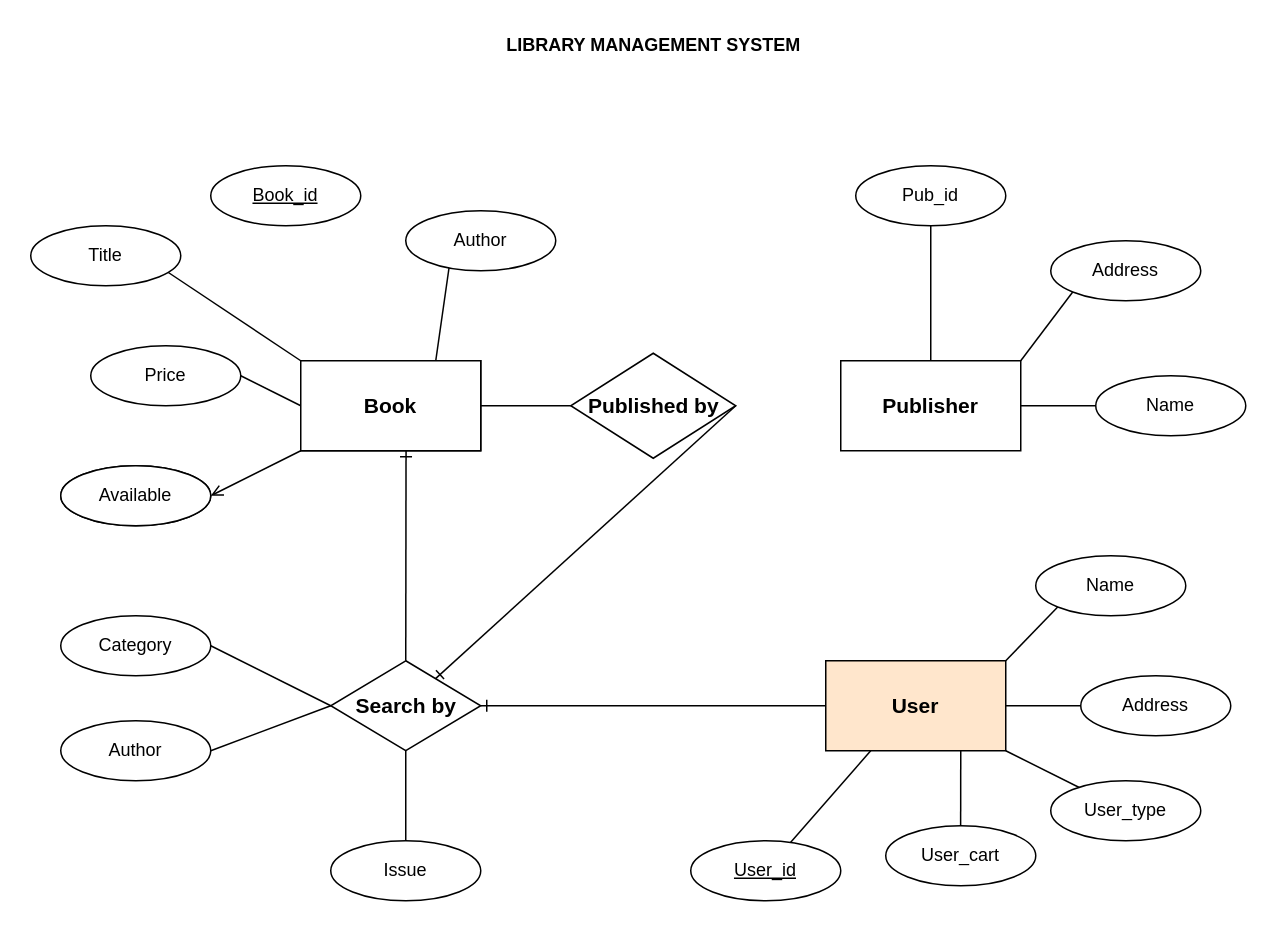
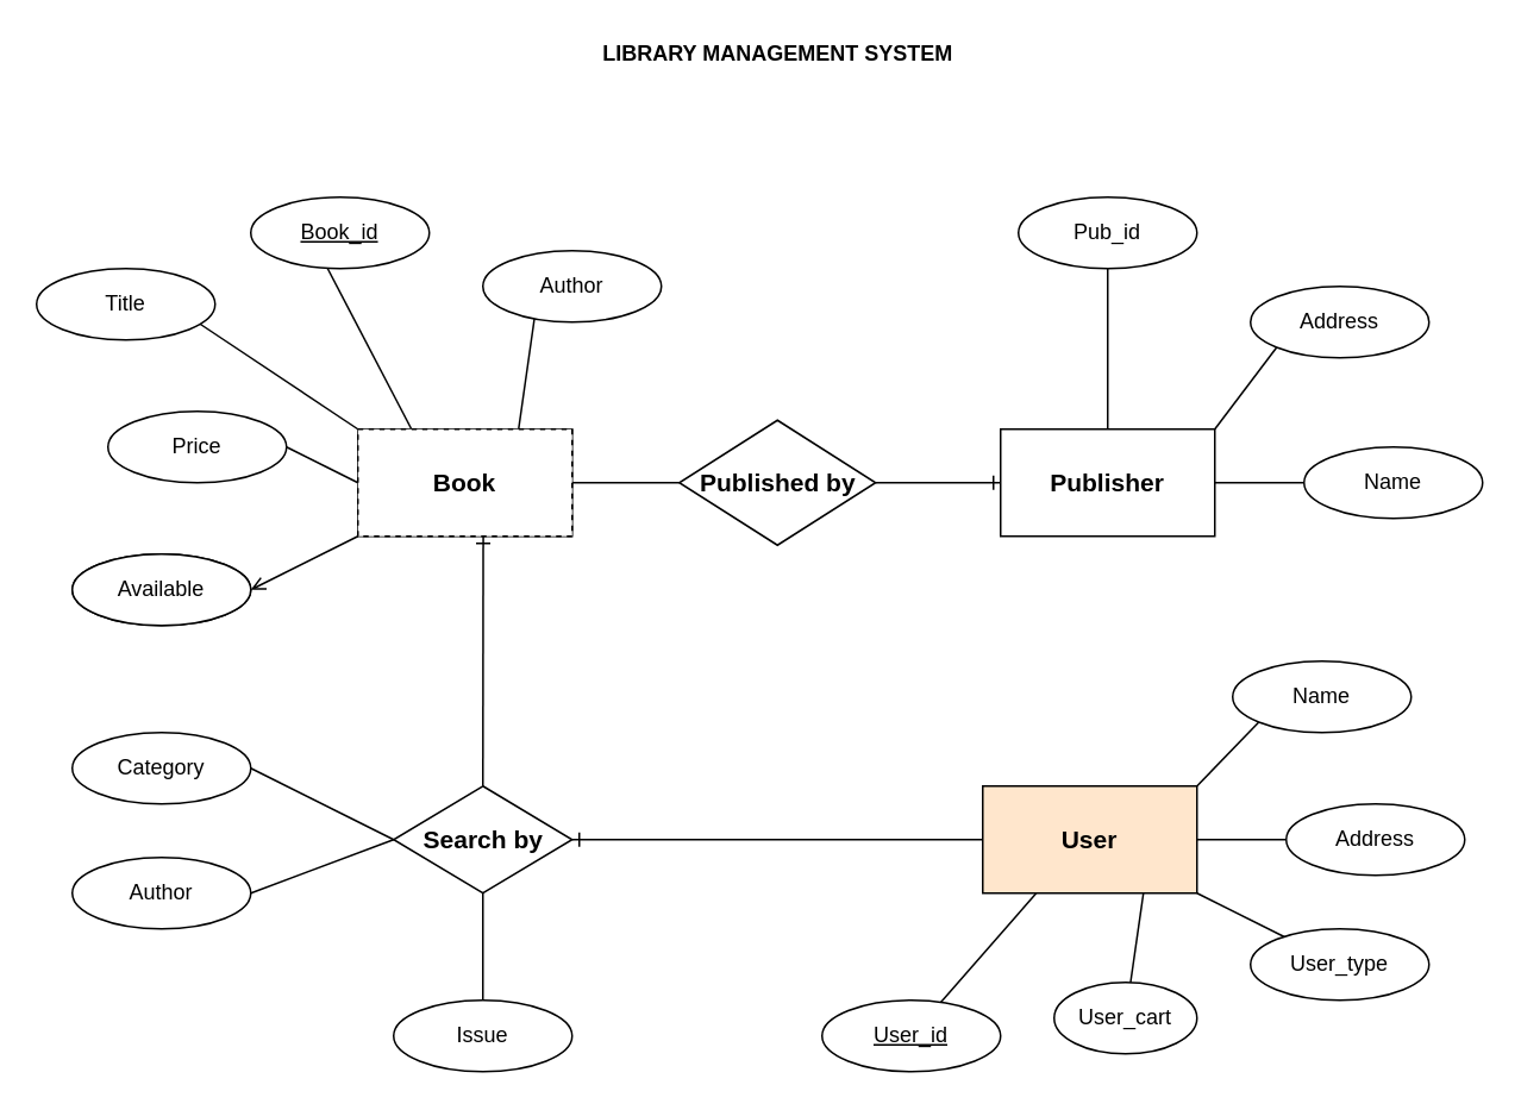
+ <mxCell id="6" style="edgeStyle=none;rounded=0;orthogonalLoop=1;jettySize=auto;html=1;exitX=0.25;exitY=0;exitDx=0;exitDy=0;entryX=0.4;entryY=0.854;entryDx=0;entryDy=0;endArrow=none;endFill=0;entryPerimeter=0;" parent="1" source="9" target="15" edge="1"><mxGeometry relative="1" as="geometry" /></mxCell>
- <mxCell id="9" value="Book" style="rounded=0;whiteSpace=wrap;html=1;fontStyle=1;fontSize=14;" parent="1" vertex="1"><mxGeometry x="200" y="240" width="120" height="60" as="geometry" /></mxCell>
+ <mxCell id="9" value="Book" style="rounded=0;whiteSpace=wrap;html=1;fontStyle=1;fontSize=14;dashed=1;" parent="1" vertex="1"><mxGeometry x="200" y="240" width="120" height="60" as="geometry" /></mxCell>
- <mxCell id="24" style="edgeStyle=none;rounded=0;orthogonalLoop=1;jettySize=auto;html=1;exitX=1;exitY=0.5;exitDx=0;exitDy=0;endArrow=ERone;endFill=0;fontSize=14;" edge="1" parent="1" source="25" target="18"><mxGeometry relative="1" as="geometry" /></mxCell>
+ <mxCell id="24" style="edgeStyle=none;rounded=0;orthogonalLoop=1;jettySize=auto;html=1;exitX=1;exitY=0.5;exitDx=0;exitDy=0;entryX=0;entryY=0.5;entryDx=0;entryDy=0;endArrow=ERone;endFill=0;fontSize=14;" edge="1" parent="1" source="25" target="27"><mxGeometry relative="1" as="geometry" /></mxCell>
- <mxCell id="43" value="User_cart" style="ellipse;whiteSpace=wrap;html=1;align=center;" parent="1" vertex="1"><mxGeometry x="590" y="550" width="100" height="40" as="geometry" /></mxCell>
+ <mxCell id="43" value="User_cart" style="ellipse;whiteSpace=wrap;html=1;align=center;" parent="1" vertex="1"><mxGeometry x="590" y="550" width="80" height="40" as="geometry" /></mxCell>
